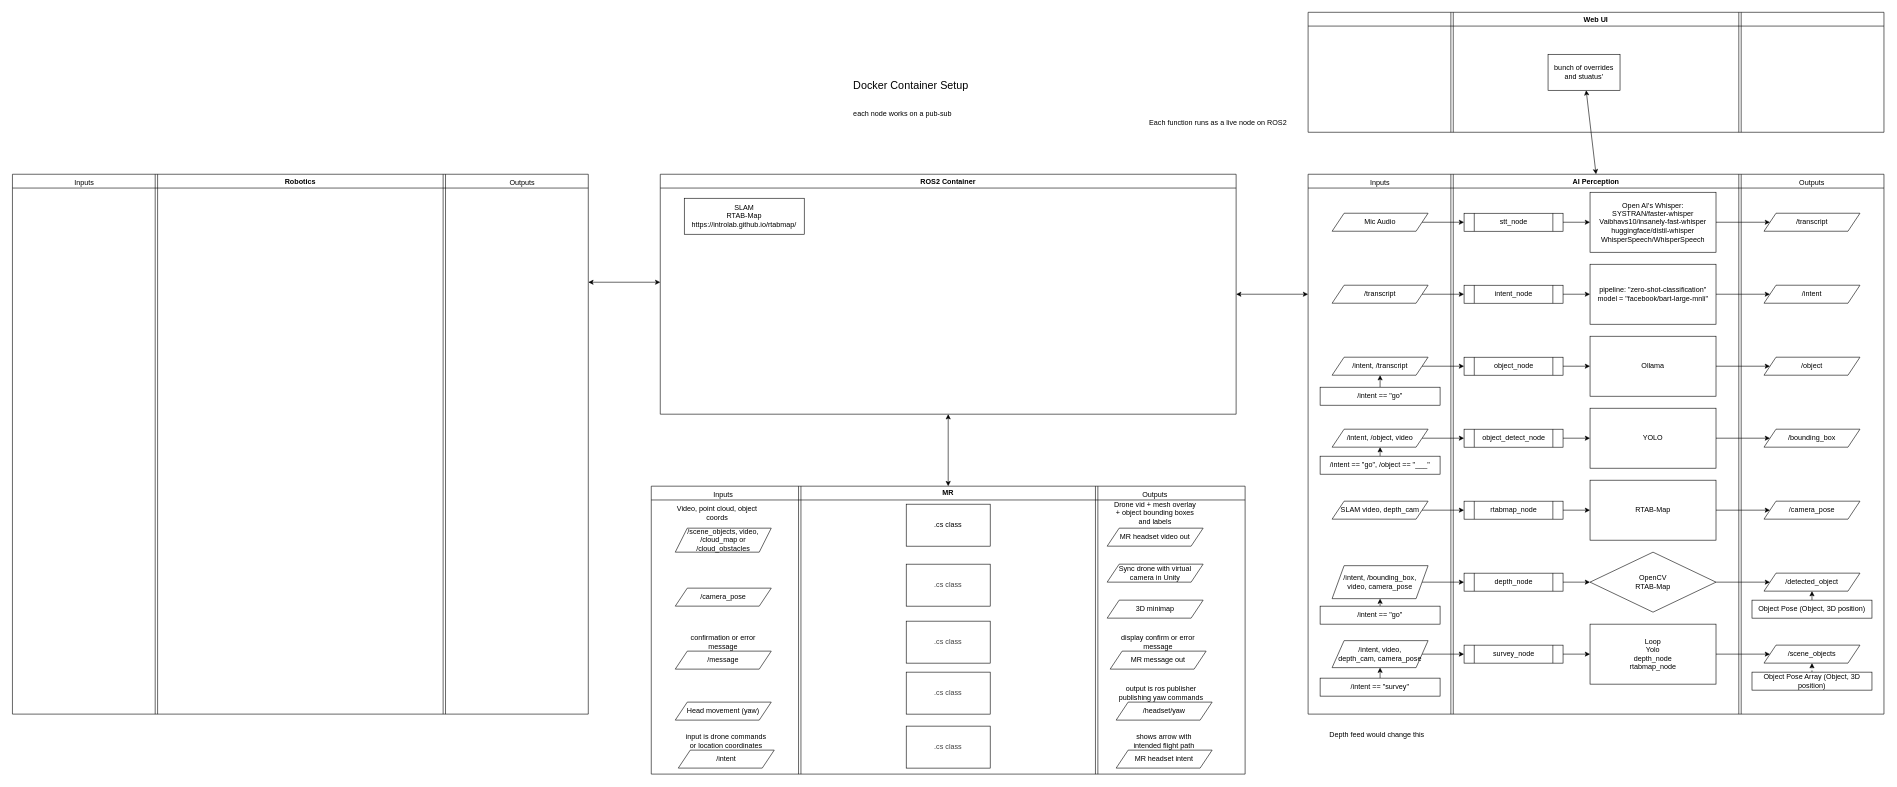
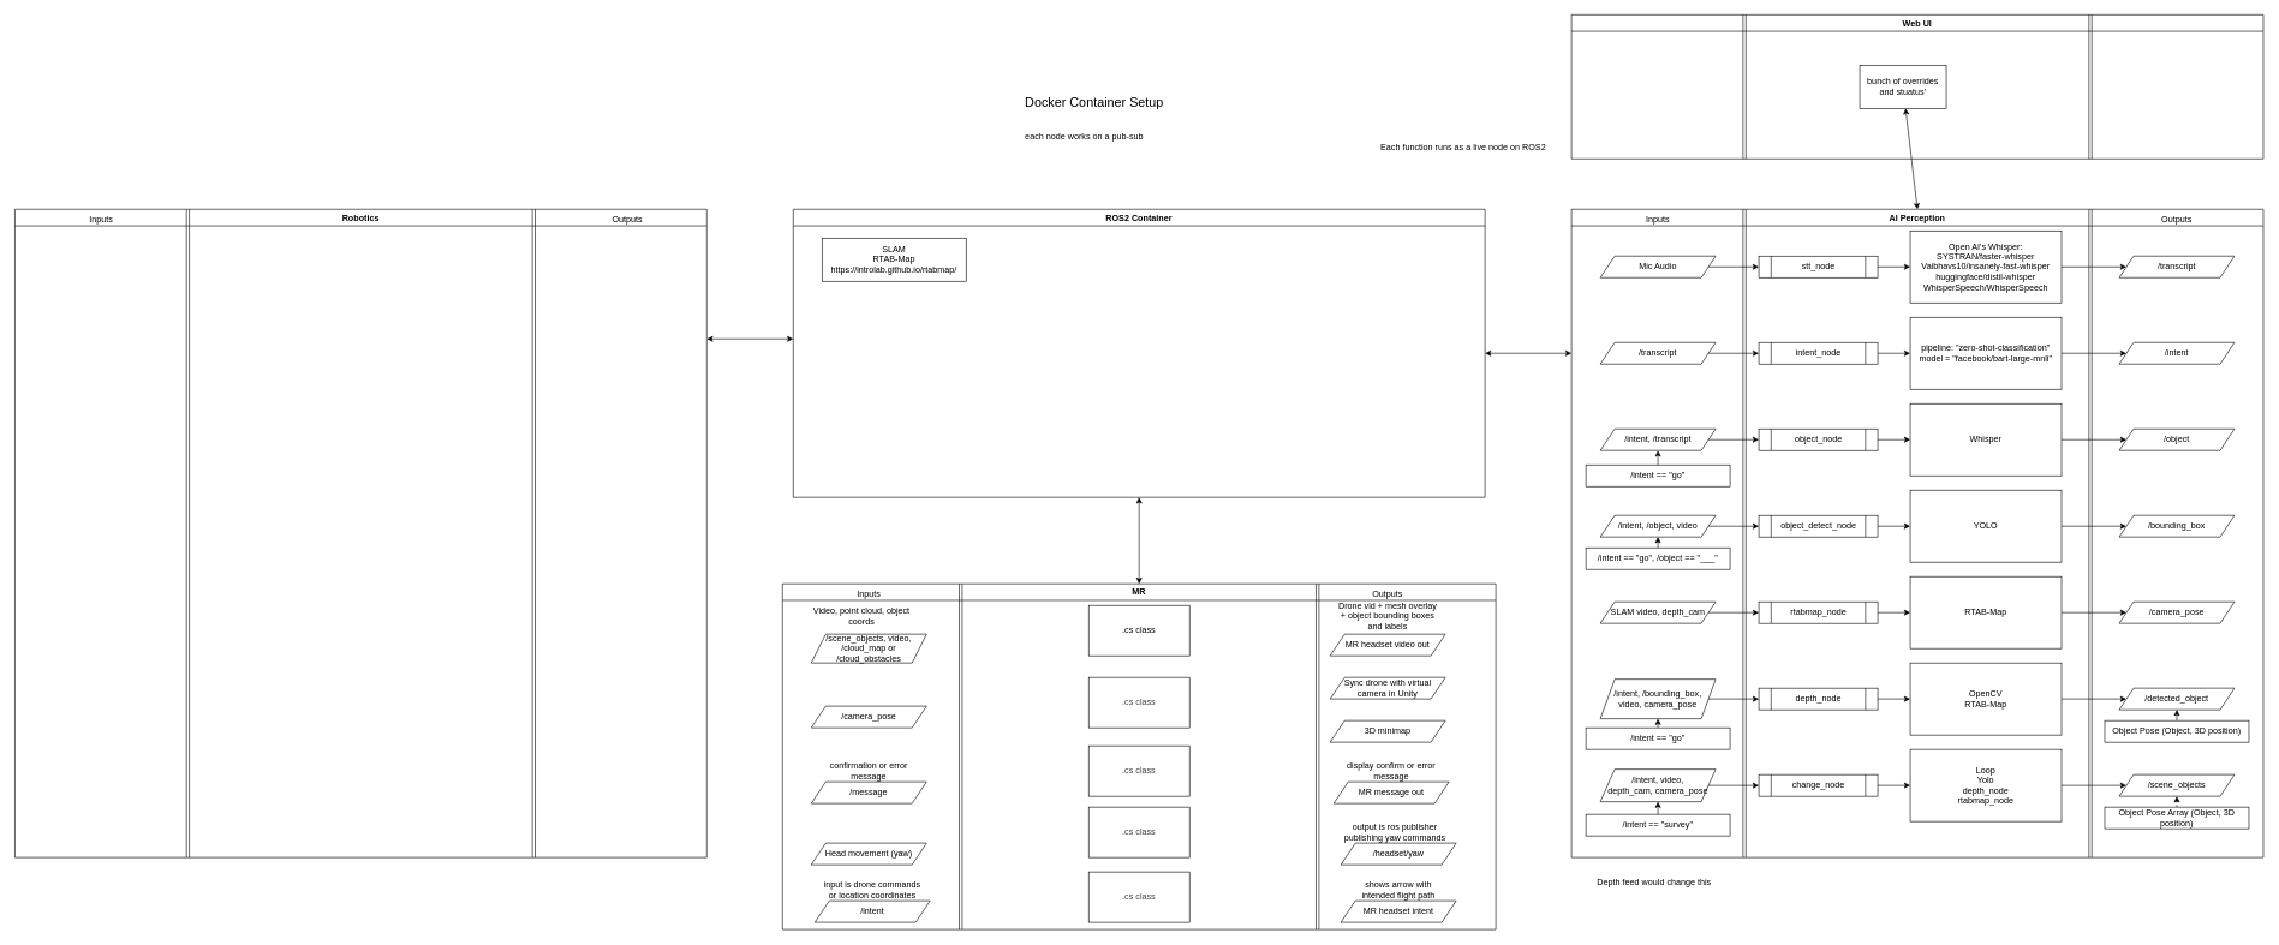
- <mxCell id="23" value="&lt;div&gt;Ollama&lt;/div&gt;" style="rounded=0;whiteSpace=wrap;html=1;align=center;" parent="4" vertex="1"><mxGeometry x="470" y="270" width="210" height="100" as="geometry" /></mxCell>
+ <mxCell id="23" value="&lt;div&gt;Whisper&lt;/div&gt;" style="rounded=0;whiteSpace=wrap;html=1;align=center;" parent="4" vertex="1"><mxGeometry x="470" y="270" width="210" height="100" as="geometry" /></mxCell>
- <mxCell id="37" value="OpenCV&lt;br&gt;RTAB-Map" style="rhombus;whiteSpace=wrap;html=1;align=center;" parent="4" vertex="1"><mxGeometry x="470" y="630" width="210" height="100" as="geometry" /></mxCell>
+ <mxCell id="37" value="OpenCV&lt;br&gt;RTAB-Map" style="rounded=0;whiteSpace=wrap;html=1;align=center;" parent="4" vertex="1"><mxGeometry x="470" y="630" width="210" height="100" as="geometry" /></mxCell>
- <mxCell id="50" value="&lt;span style=&quot;color: rgb(0, 0, 0);&quot;&gt;survey_node&lt;/span&gt;" style="shape=process;whiteSpace=wrap;html=1;backgroundOutline=1;" parent="4" vertex="1"><mxGeometry x="260" y="785" width="165" height="30" as="geometry" /></mxCell>
+ <mxCell id="50" value="&lt;span style=&quot;color: rgb(0, 0, 0);&quot;&gt;change_node&lt;/span&gt;" style="shape=process;whiteSpace=wrap;html=1;backgroundOutline=1;" parent="4" vertex="1"><mxGeometry x="260" y="785" width="165" height="30" as="geometry" /></mxCell>
